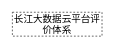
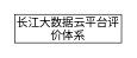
- <mxCell id="2" value="长江大数据云平台评价体系" style="rounded=0;whiteSpace=wrap;html=1;fontSize=16;fontFamily=宋体;dashed=1;" vertex="1" parent="1"><mxGeometry x="20" y="20" width="150" height="40" as="geometry" /></mxCell>
+ <mxCell id="2" value="长江大数据云平台评价体系" style="rounded=0;whiteSpace=wrap;html=1;fontSize=16;fontFamily=宋体;" vertex="1" parent="1"><mxGeometry x="20" y="20" width="150" height="40" as="geometry" /></mxCell>
